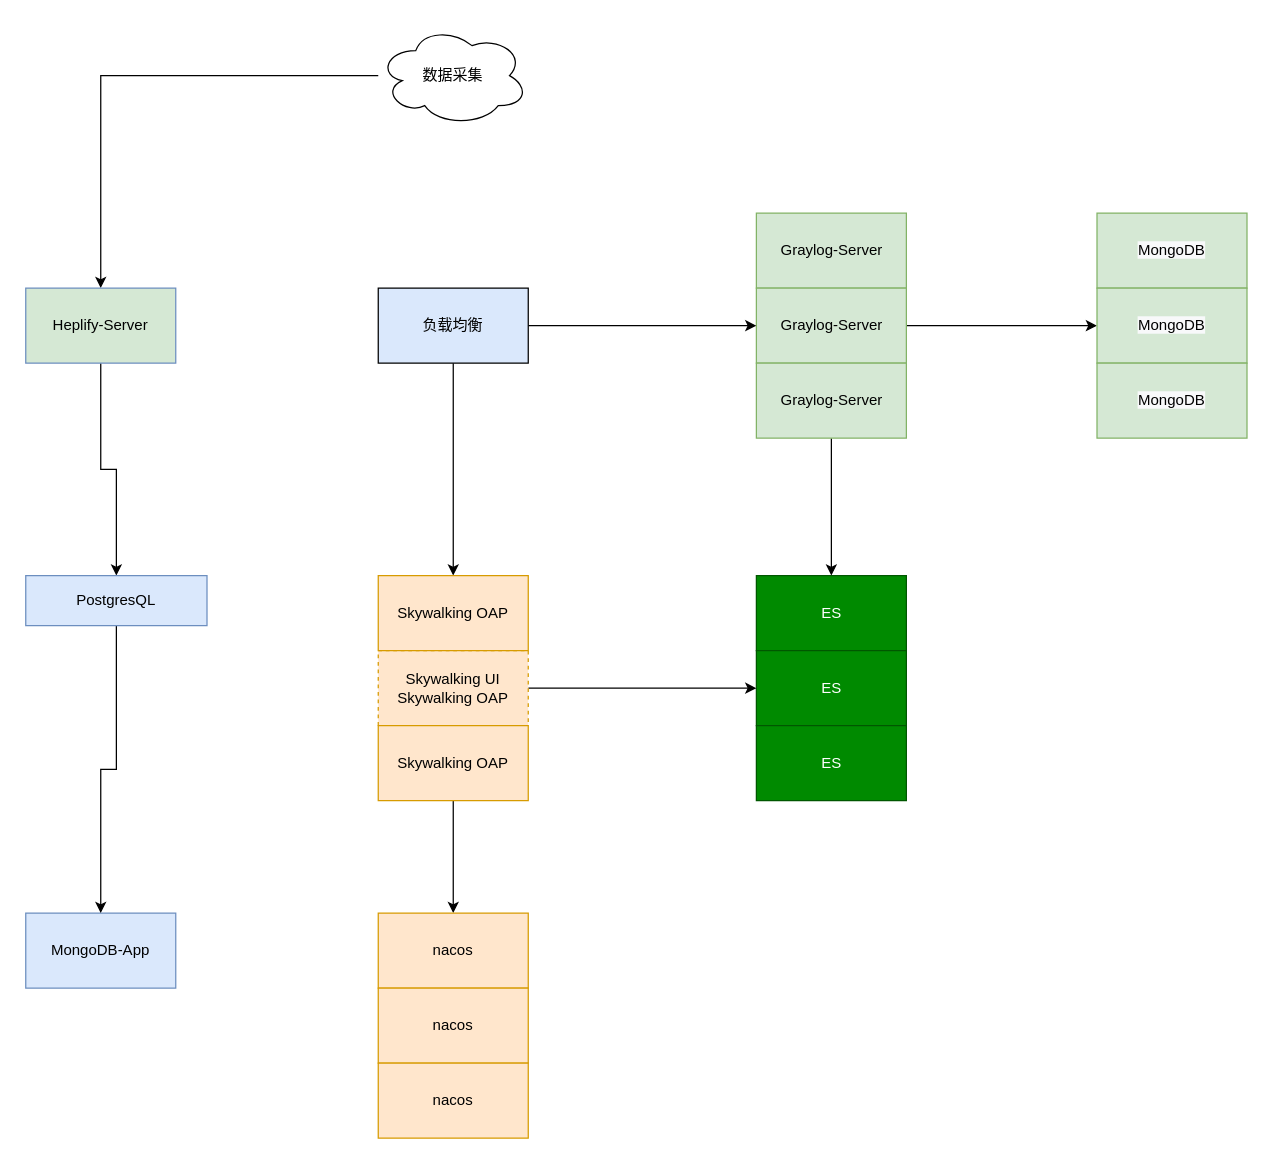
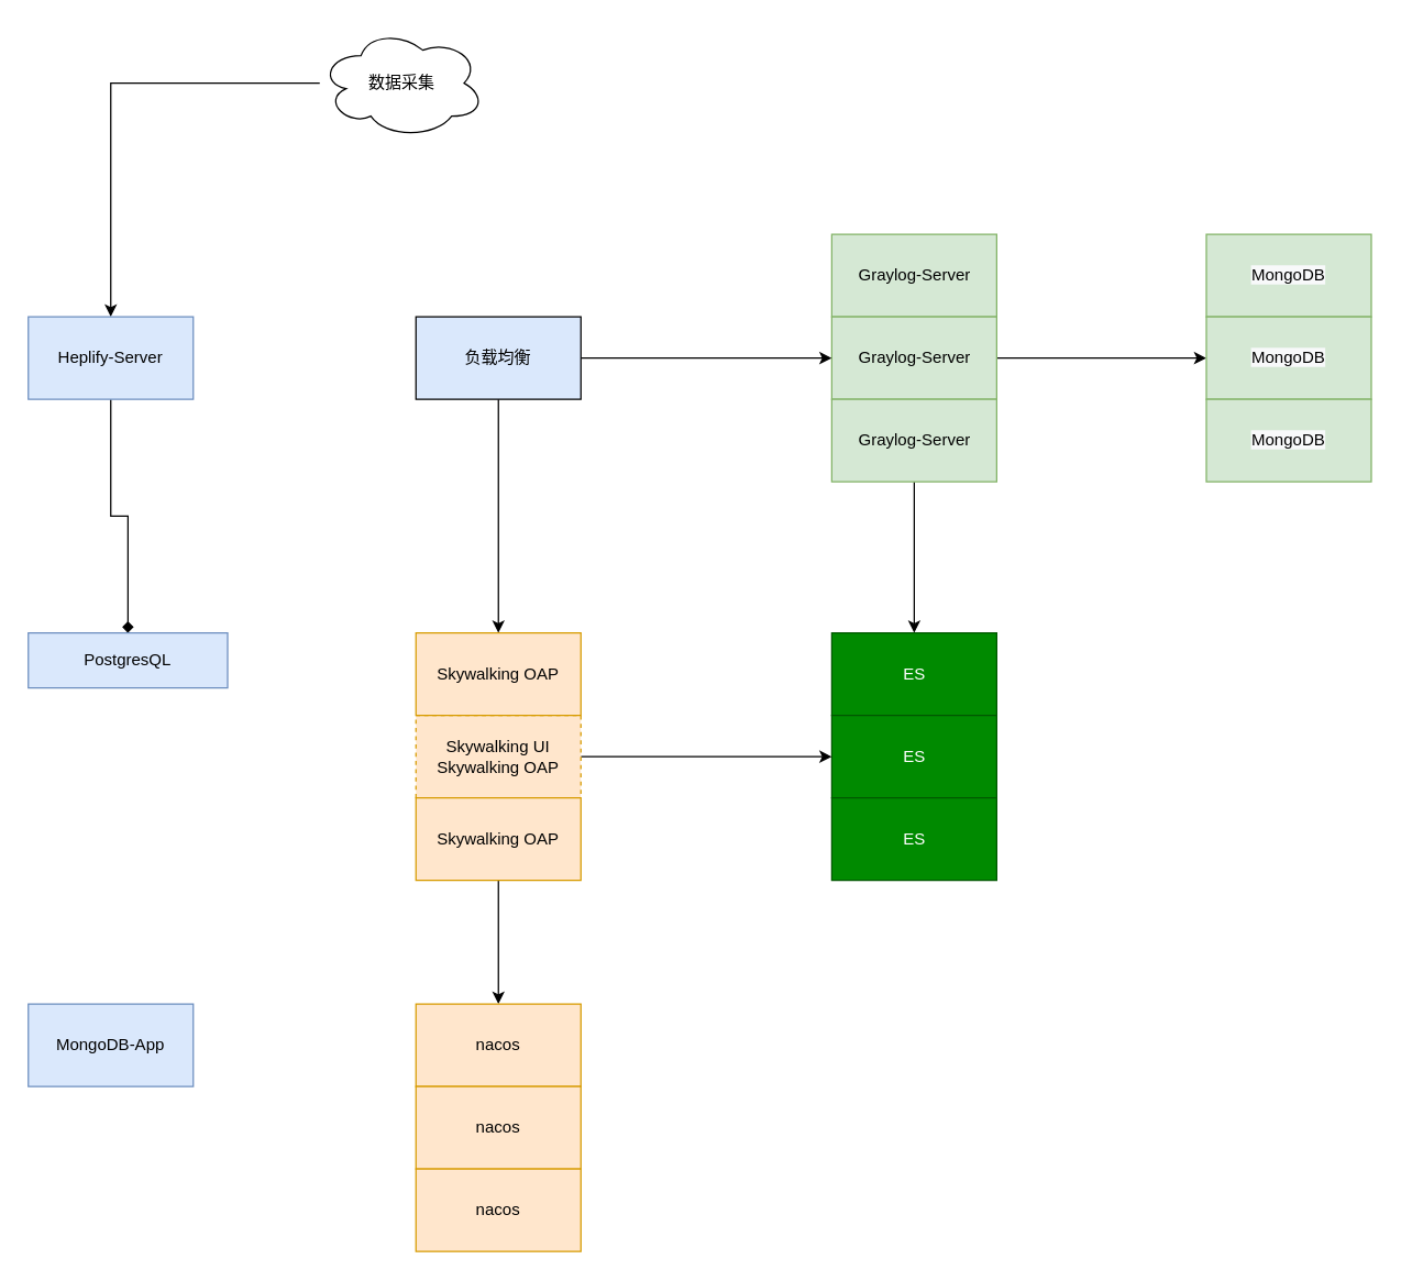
- <mxCell id="25" value="数据采集" style="ellipse;shape=cloud;whiteSpace=wrap;html=1;" vertex="1" parent="1"><mxGeometry x="302" y="20" width="120" height="80" as="geometry" /></mxCell>
+ <mxCell id="25" value="数据采集" style="ellipse;shape=cloud;whiteSpace=wrap;html=1;" vertex="1" parent="1"><mxGeometry x="232" y="20" width="120" height="80" as="geometry" /></mxCell>
- <mxCell id="28" value="Heplify-Server" style="rounded=0;whiteSpace=wrap;html=1;fillColor=#d5e8d4;strokeColor=#6c8ebf;" vertex="1" parent="1"><mxGeometry x="20" y="230" width="120" height="60" as="geometry" /></mxCell>
+ <mxCell id="28" value="Heplify-Server" style="rounded=0;whiteSpace=wrap;html=1;fillColor=#dae8fc;strokeColor=#6c8ebf;" vertex="1" parent="1"><mxGeometry x="20" y="230" width="120" height="60" as="geometry" /></mxCell>
- <mxCell id="27" style="edgeStyle=orthogonalEdgeStyle;rounded=0;orthogonalLoop=1;jettySize=auto;html=1;entryX=0.5;entryY=0;entryDx=0;entryDy=0;" edge="1" parent="1" source="28" target="30"><mxGeometry relative="1" as="geometry" /></mxCell>
+ <mxCell id="27" style="edgeStyle=orthogonalEdgeStyle;rounded=0;orthogonalLoop=1;jettySize=auto;html=1;entryX=0.5;entryY=0;entryDx=0;entryDy=0;endArrow=diamond;" edge="1" parent="1" source="28" target="30"><mxGeometry relative="1" as="geometry" /></mxCell>
- <mxCell id="29" style="edgeStyle=orthogonalEdgeStyle;rounded=0;orthogonalLoop=1;jettySize=auto;html=1;" edge="1" parent="1" source="30" target="26"><mxGeometry relative="1" as="geometry" /></mxCell>
